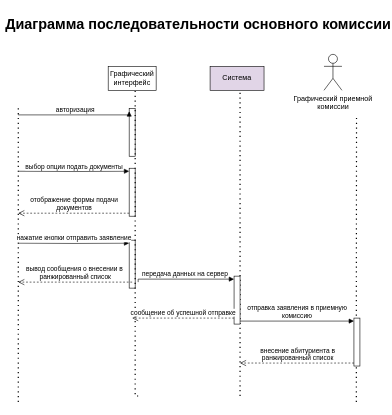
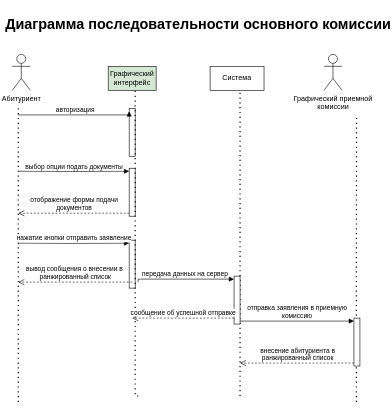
+ <mxCell id="2" value="Абитуриент&lt;br&gt;" style="shape=umlActor;verticalLabelPosition=bottom;verticalAlign=top;html=1;outlineConnect=0;" vertex="1" parent="1"><mxGeometry x="20" y="90" width="30" height="60" as="geometry" /></mxCell>
- <mxCell id="4" value="Графический интерфейс" style="html=1;whiteSpace=wrap;" vertex="1" parent="1"><mxGeometry x="180" y="110" width="80" height="40" as="geometry" /></mxCell>
+ <mxCell id="4" value="Графический интерфейс" style="html=1;whiteSpace=wrap;fillColor=#d5e8d4;" vertex="1" parent="1"><mxGeometry x="180" y="110" width="80" height="40" as="geometry" /></mxCell>
- <mxCell id="5" value="Система" style="html=1;whiteSpace=wrap;fillColor=#e1d5e7;" vertex="1" parent="1"><mxGeometry x="350" y="110" width="90" height="40" as="geometry" /></mxCell>
+ <mxCell id="5" value="Система" style="html=1;whiteSpace=wrap;" vertex="1" parent="1"><mxGeometry x="350" y="110" width="90" height="40" as="geometry" /></mxCell>
